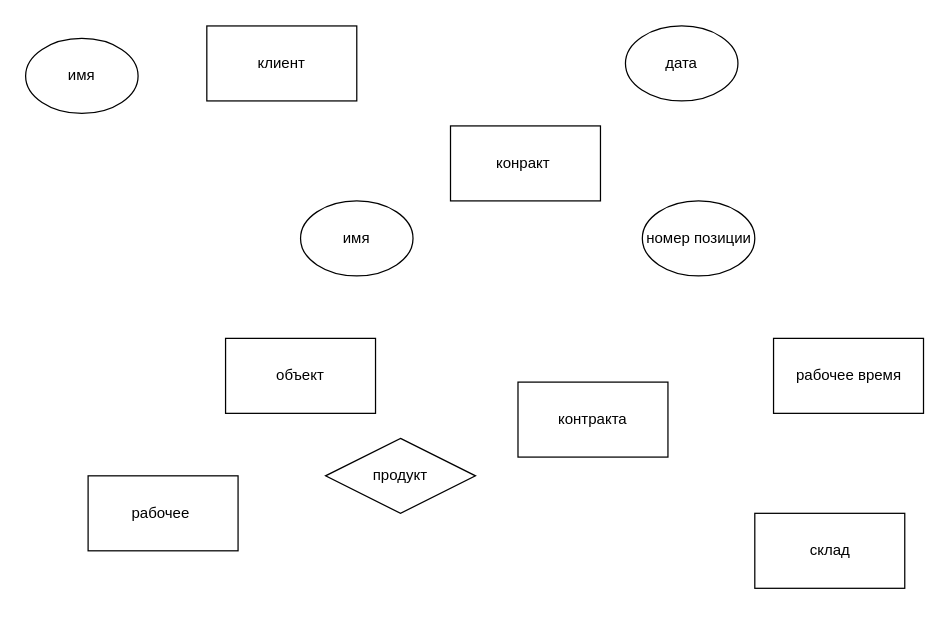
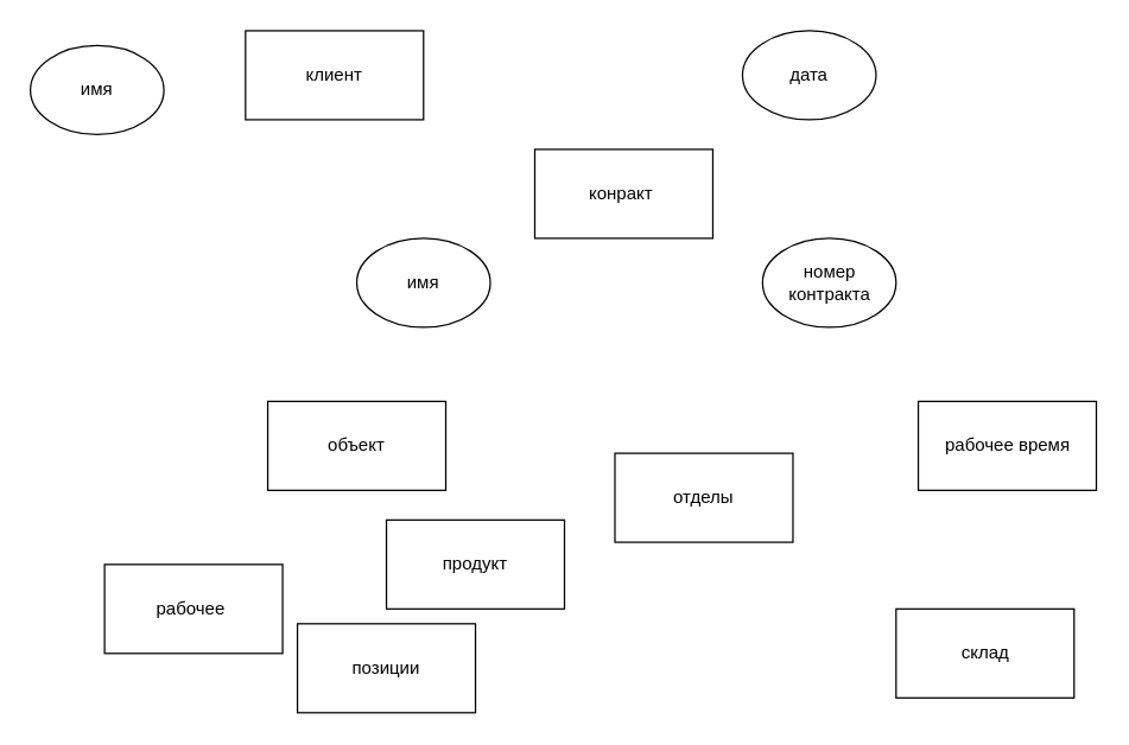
- <mxCell id="12" value="номер позиции" style="ellipse;whiteSpace=wrap;html=1;" vertex="1" parent="1"><mxGeometry x="513.5" y="160" width="90" height="60" as="geometry" /></mxCell>
+ <mxCell id="12" value="номер контракта" style="ellipse;whiteSpace=wrap;html=1;" vertex="1" parent="1"><mxGeometry x="513.5" y="160" width="90" height="60" as="geometry" /></mxCell>
- <mxCell id="8" value="контракта" style="rounded=0;whiteSpace=wrap;html=1;" vertex="1" parent="1"><mxGeometry x="414" y="305" width="120" height="60" as="geometry" /></mxCell>
+ <mxCell id="8" value="отделы" style="rounded=0;whiteSpace=wrap;html=1;" vertex="1" parent="1"><mxGeometry x="414" y="305" width="120" height="60" as="geometry" /></mxCell>
- <mxCell id="7" value="продукт" style="rhombus;whiteSpace=wrap;html=1;" vertex="1" parent="1"><mxGeometry x="260" y="350" width="120" height="60" as="geometry" /></mxCell>
+ <mxCell id="7" value="продукт" style="rounded=0;whiteSpace=wrap;html=1;" vertex="1" parent="1"><mxGeometry x="260" y="350" width="120" height="60" as="geometry" /></mxCell>
+ <mxCell id="10" value="позиции" style="rounded=0;whiteSpace=wrap;html=1;" vertex="1" parent="1"><mxGeometry x="200" y="420" width="120" height="60" as="geometry" /></mxCell>
